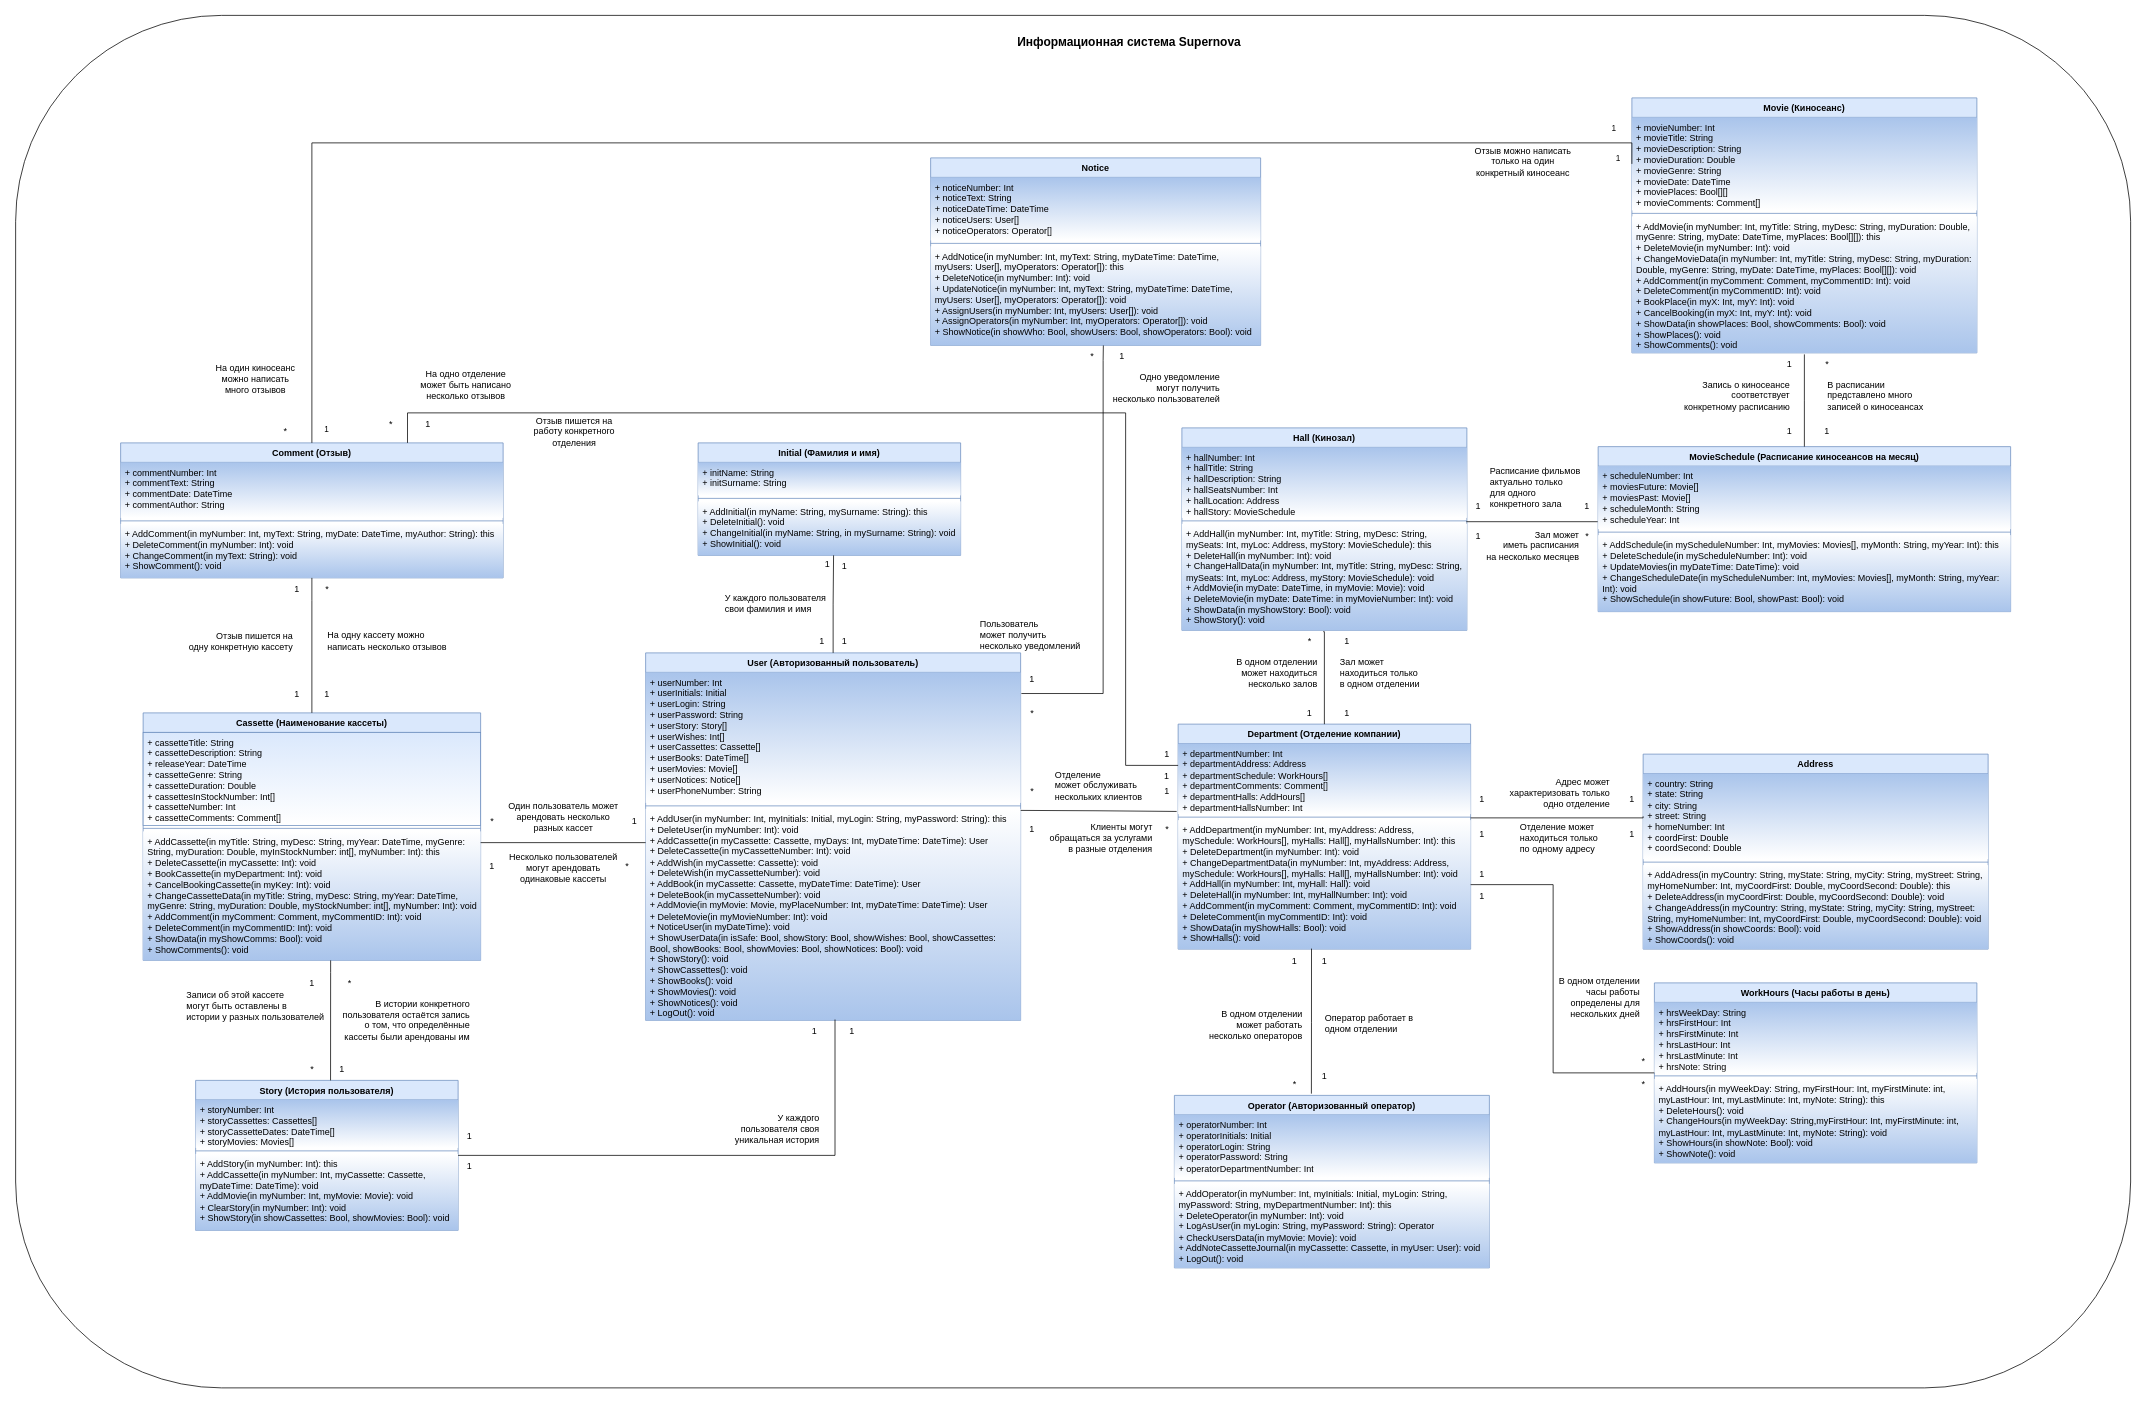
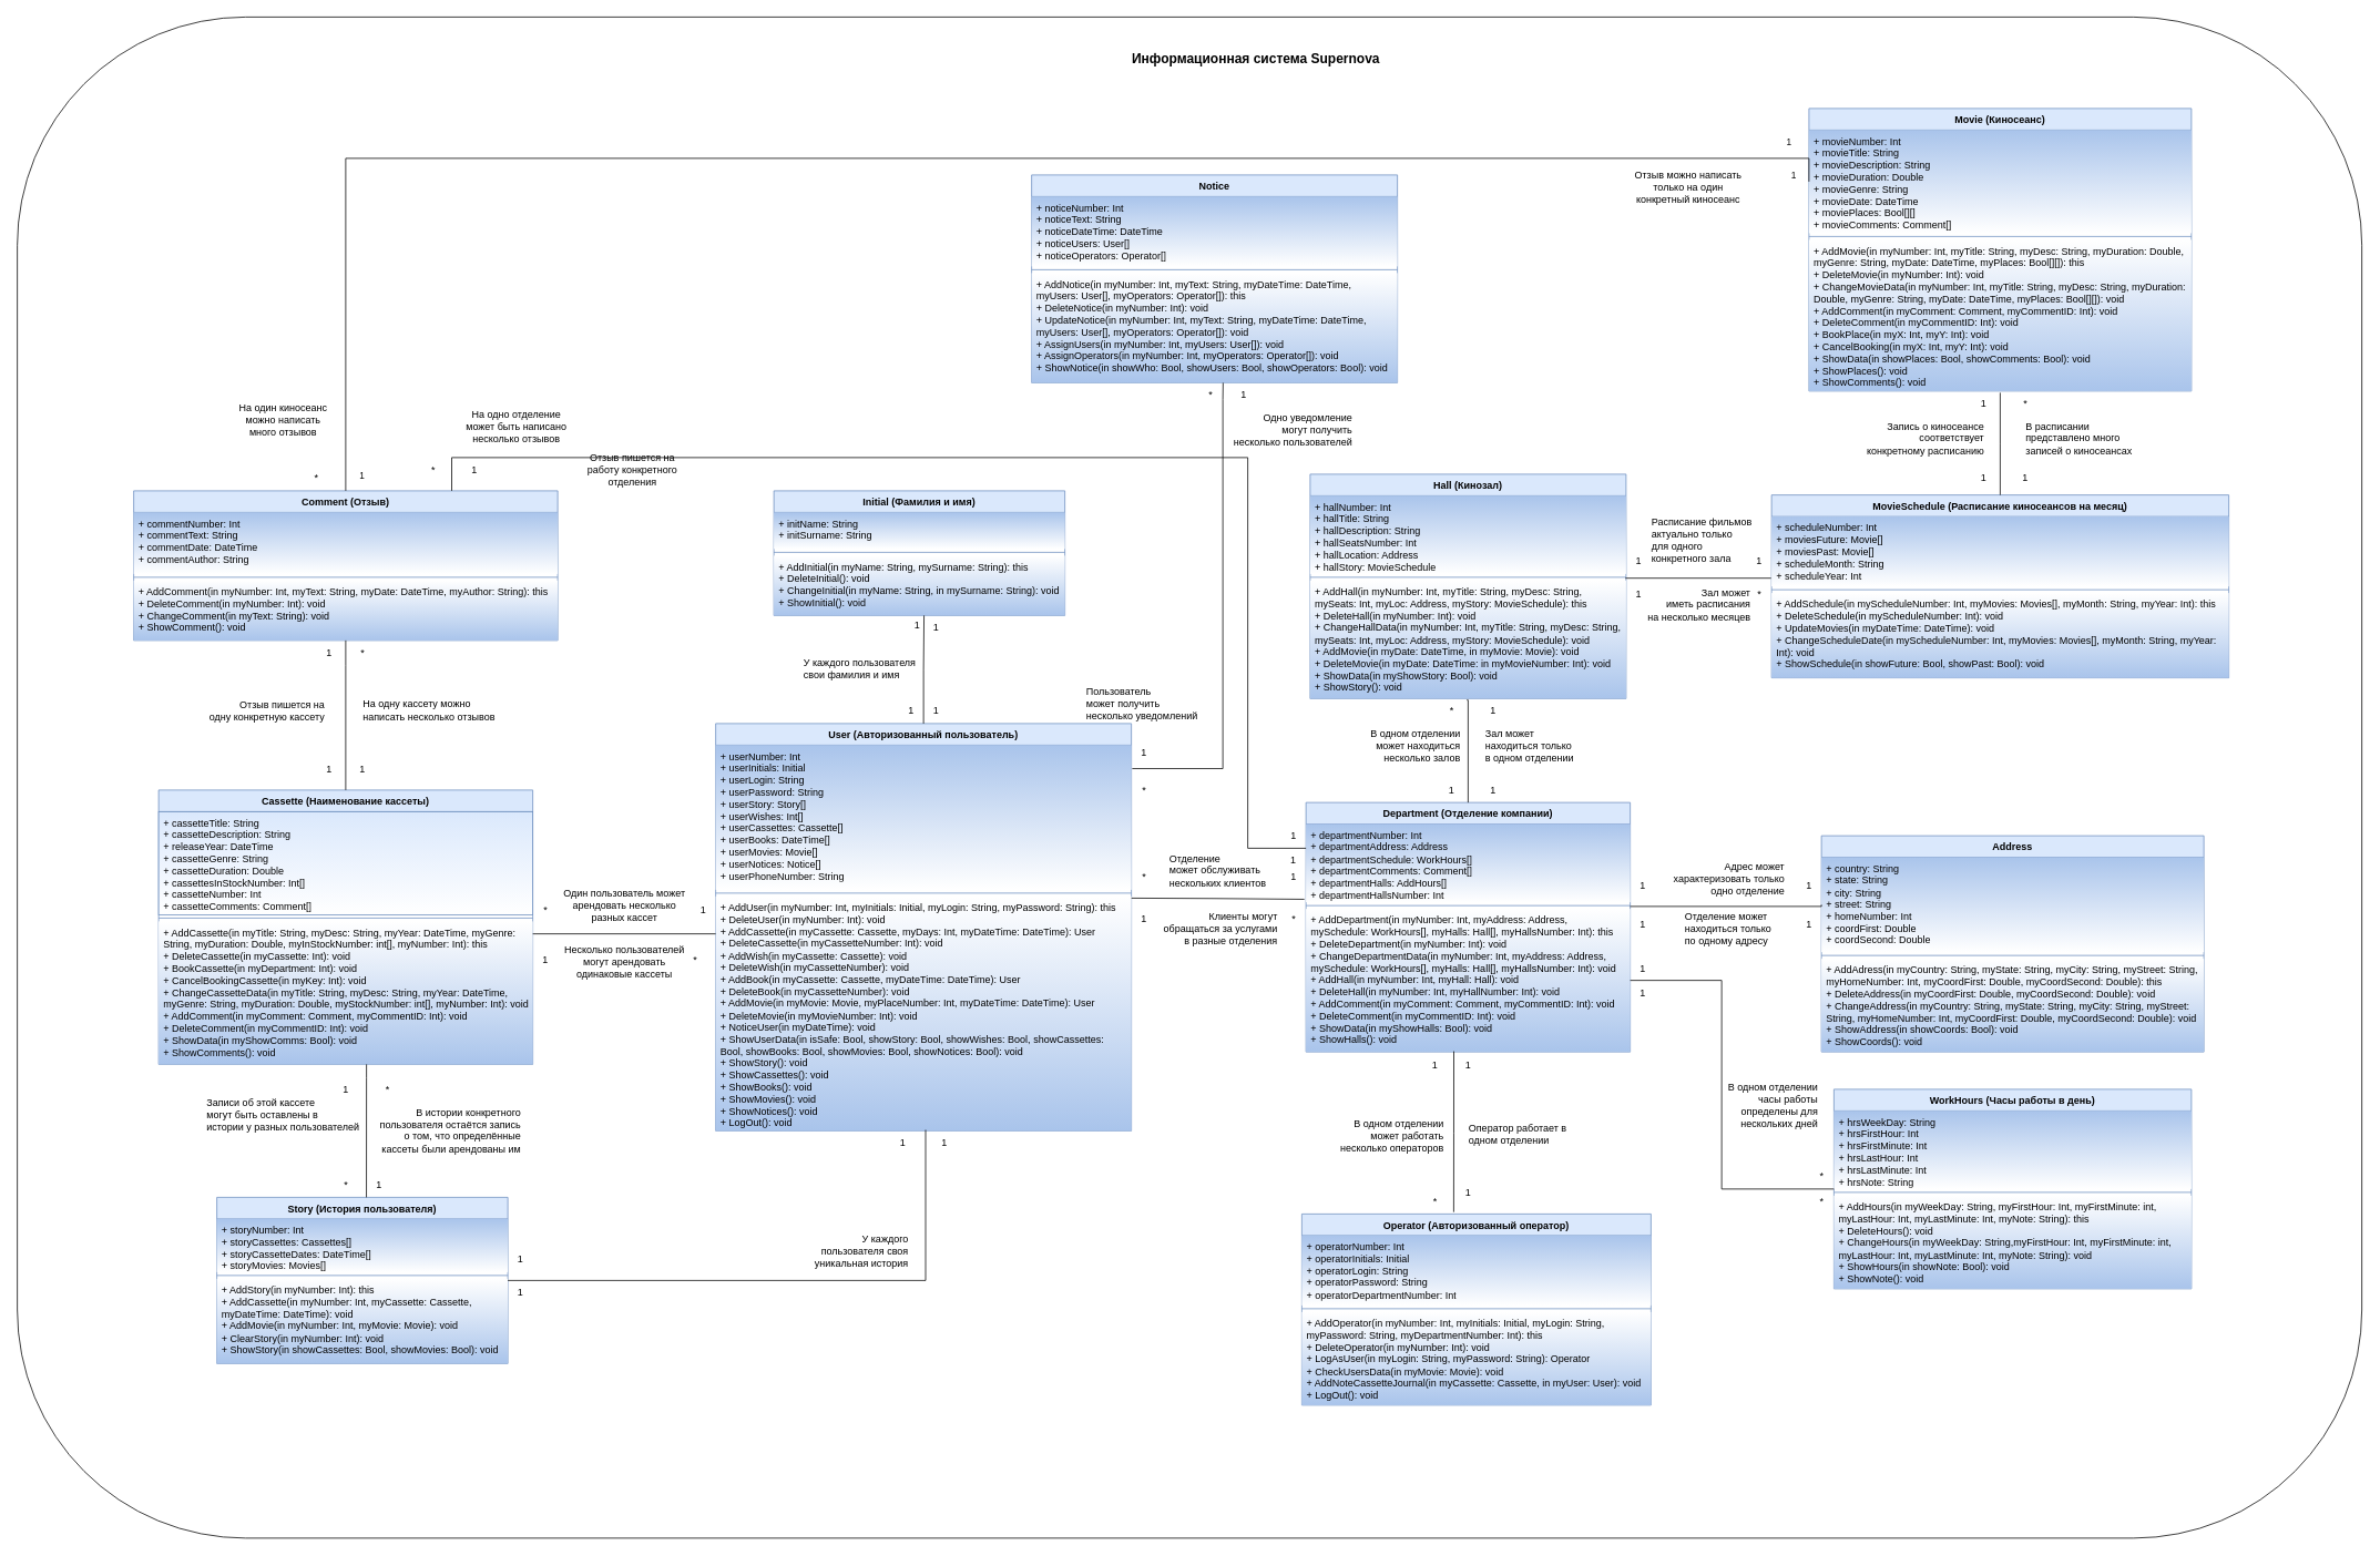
- <mxCell id="157" value="&lt;font size=&quot;1&quot; style=&quot;&quot;&gt;&lt;b style=&quot;font-size: 16px;&quot;&gt;Информационная система Supernova&lt;/b&gt;&lt;/font&gt;" style="text;html=1;align=center;verticalAlign=middle;whiteSpace=wrap;rounded=0;" vertex="1" parent="1"><mxGeometry x="1260" y="40" width="490" height="30" as="geometry" /></mxCell>
+ <mxCell id="157" value="&lt;font size=&quot;1&quot; style=&quot;&quot;&gt;&lt;b style=&quot;font-size: 16px;&quot;&gt;Информационная система Supernova&lt;/b&gt;&lt;/font&gt;" style="text;html=1;align=center;verticalAlign=middle;whiteSpace=wrap;rounded=0;" vertex="1" parent="1"><mxGeometry x="1265" y="55" width="490" height="30" as="geometry" /></mxCell>
- <mxCell id="147" value="Отзыв можно написать только на один конкретный киносеанс" style="text;html=1;align=center;verticalAlign=middle;whiteSpace=wrap;rounded=0;" parent="1" vertex="1"><mxGeometry x="1960" y="200" width="140" height="30" as="geometry" /></mxCell>
+ <mxCell id="147" value="Отзыв можно написать только на один конкретный киносеанс" style="text;html=1;align=center;verticalAlign=middle;whiteSpace=wrap;rounded=0;" parent="1" vertex="1"><mxGeometry x="1960" y="210" width="140" height="30" as="geometry" /></mxCell>
- <mxCell id="152" value="Отзыв пишется на работу конкретного отделения" style="text;html=1;align=center;verticalAlign=middle;whiteSpace=wrap;rounded=0;" parent="1" vertex="1"><mxGeometry x="700" y="560" width="130" height="30" as="geometry" /></mxCell>
+ <mxCell id="152" value="Отзыв пишется на работу конкретного отделения" style="text;html=1;align=center;verticalAlign=middle;whiteSpace=wrap;rounded=0;" parent="1" vertex="1"><mxGeometry x="695" y="550" width="130" height="30" as="geometry" /></mxCell>
